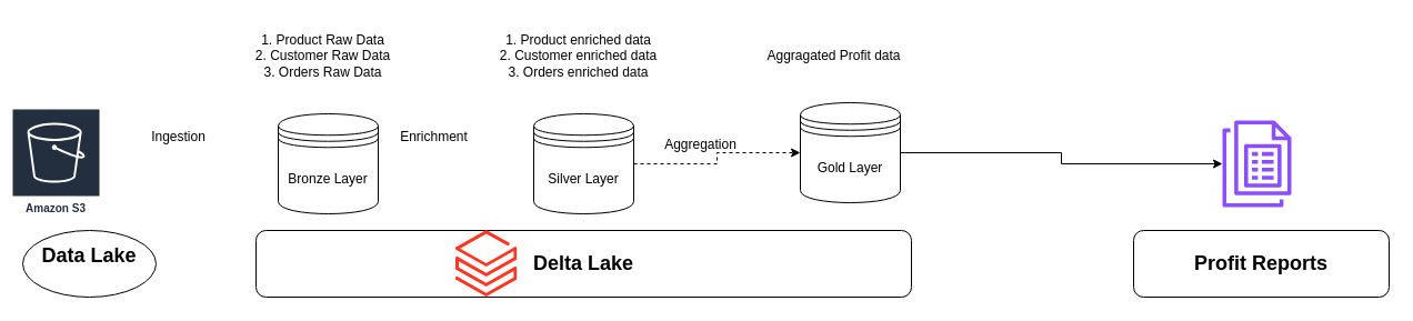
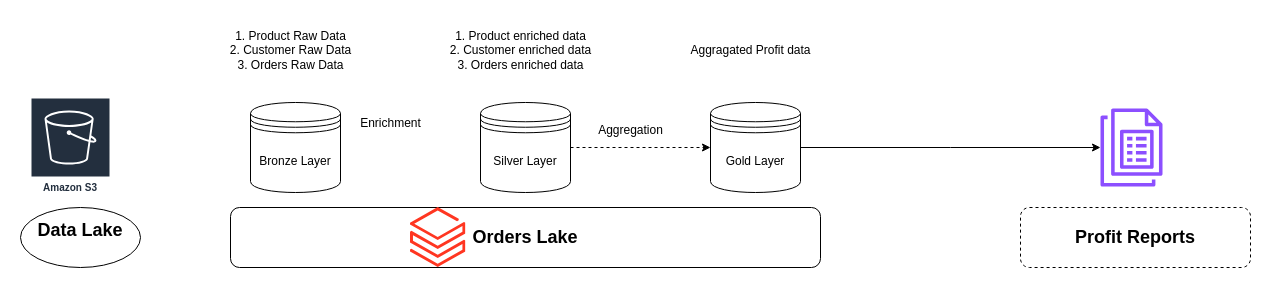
- <mxCell id="5" value="Ingestion&lt;div&gt;&lt;br&gt;&lt;/div&gt;" style="text;html=1;align=center;verticalAlign=middle;resizable=0;points=[];autosize=1;strokeColor=none;fillColor=none;" parent="1" vertex="1"><mxGeometry x="125" y="110" width="70" height="40" as="geometry" /></mxCell>
- <mxCell id="10" value="Gold&amp;nbsp;&lt;span style=&quot;background-color: initial;&quot;&gt;Layer&lt;/span&gt;" style="shape=datastore;whiteSpace=wrap;html=1;" parent="1" vertex="1"><mxGeometry x="720" y="92" width="90" height="90" as="geometry" /></mxCell>
+ <mxCell id="10" value="Gold&amp;nbsp;&lt;span style=&quot;background-color: initial;&quot;&gt;Layer&lt;/span&gt;" style="shape=datastore;whiteSpace=wrap;html=1;" parent="1" vertex="1"><mxGeometry x="710" y="102" width="90" height="90" as="geometry" /></mxCell>
- <mxCell id="2" value="Amazon S3" style="sketch=0;outlineConnect=0;fontColor=#232F3E;gradientColor=none;strokeColor=#ffffff;fillColor=#232F3E;dashed=0;verticalLabelPosition=middle;verticalAlign=bottom;align=center;html=1;whiteSpace=wrap;fontSize=10;fontStyle=1;spacing=3;shape=mxgraph.aws4.productIcon;prIcon=mxgraph.aws4.s3;" parent="1" vertex="1"><mxGeometry x="10" y="97" width="80" height="100" as="geometry" /></mxCell>
+ <mxCell id="2" value="Amazon S3" style="sketch=0;outlineConnect=0;fontColor=#232F3E;gradientColor=none;strokeColor=#ffffff;fillColor=#232F3E;dashed=0;verticalLabelPosition=middle;verticalAlign=bottom;align=center;html=1;whiteSpace=wrap;fontSize=10;fontStyle=1;spacing=3;shape=mxgraph.aws4.productIcon;prIcon=mxgraph.aws4.s3;" parent="1" vertex="1"><mxGeometry x="30" y="97" width="80" height="100" as="geometry" /></mxCell>
- <mxCell id="4" value="&lt;b&gt;&lt;font style=&quot;font-size: 18px;&quot;&gt;Delta Lake&lt;/font&gt;&lt;/b&gt;" style="rounded=1;whiteSpace=wrap;html=1;" parent="1" vertex="1"><mxGeometry x="230" y="207" width="590" height="60" as="geometry" /></mxCell>
+ <mxCell id="4" value="&lt;b&gt;&lt;font style=&quot;font-size: 18px;&quot;&gt;Orders Lake&lt;/font&gt;&lt;/b&gt;" style="rounded=1;whiteSpace=wrap;html=1;" parent="1" vertex="1"><mxGeometry x="230" y="207" width="590" height="60" as="geometry" /></mxCell>
- <mxCell id="15" value="&lt;b&gt;&lt;font style=&quot;font-size: 18px;&quot;&gt;Profit Reports&lt;/font&gt;&lt;/b&gt;" style="rounded=1;whiteSpace=wrap;html=1;" parent="1" vertex="1"><mxGeometry x="1020" y="207" width="230" height="60" as="geometry" /></mxCell>
+ <mxCell id="15" value="&lt;b&gt;&lt;font style=&quot;font-size: 18px;&quot;&gt;Profit Reports&lt;/font&gt;&lt;/b&gt;" style="rounded=1;whiteSpace=wrap;html=1;dashed=1;" parent="1" vertex="1"><mxGeometry x="1020" y="207" width="230" height="60" as="geometry" /></mxCell>
